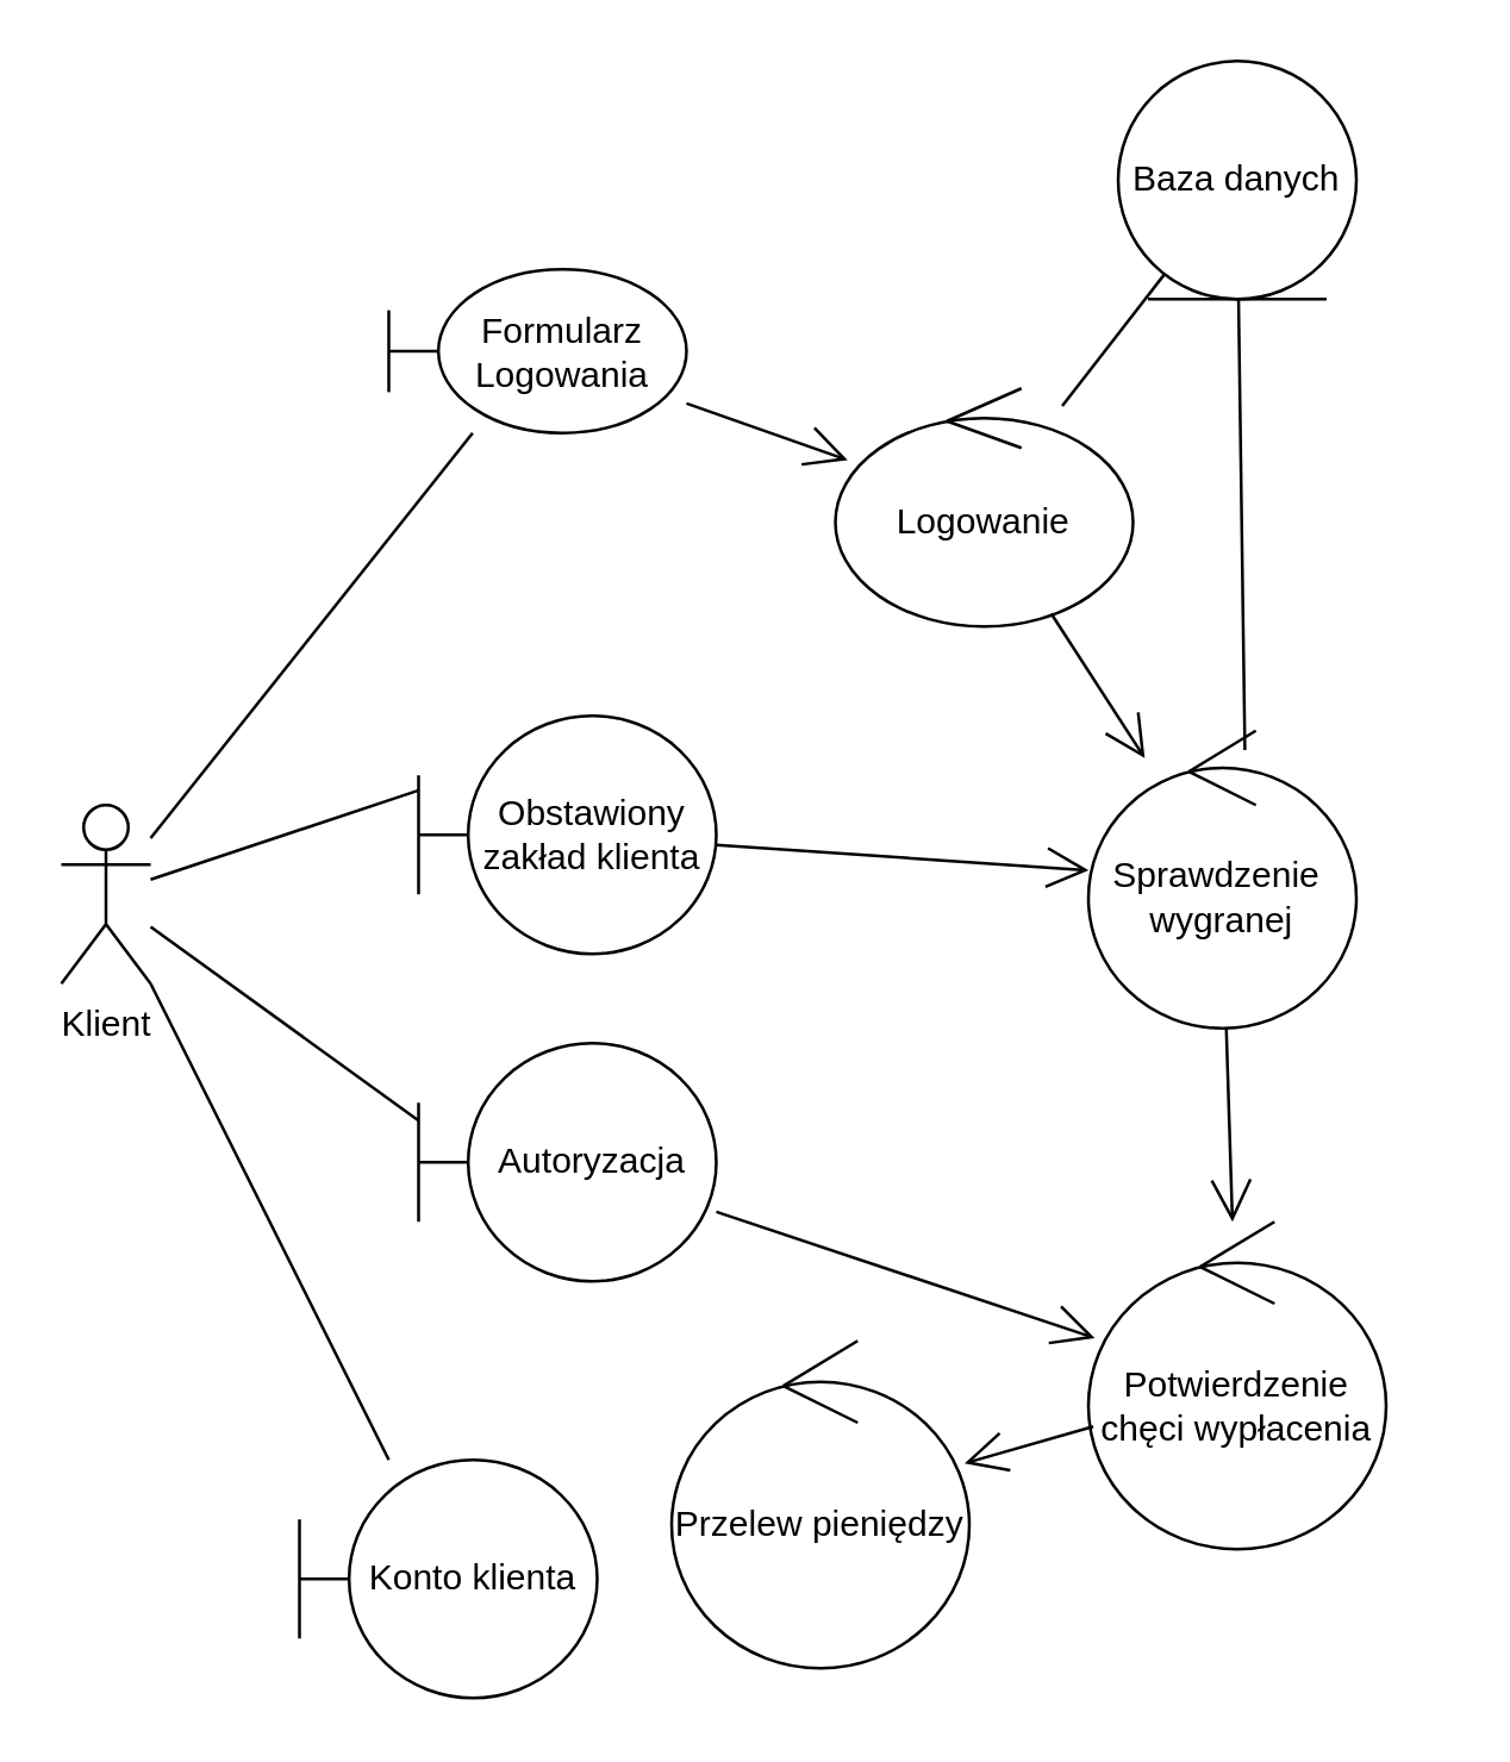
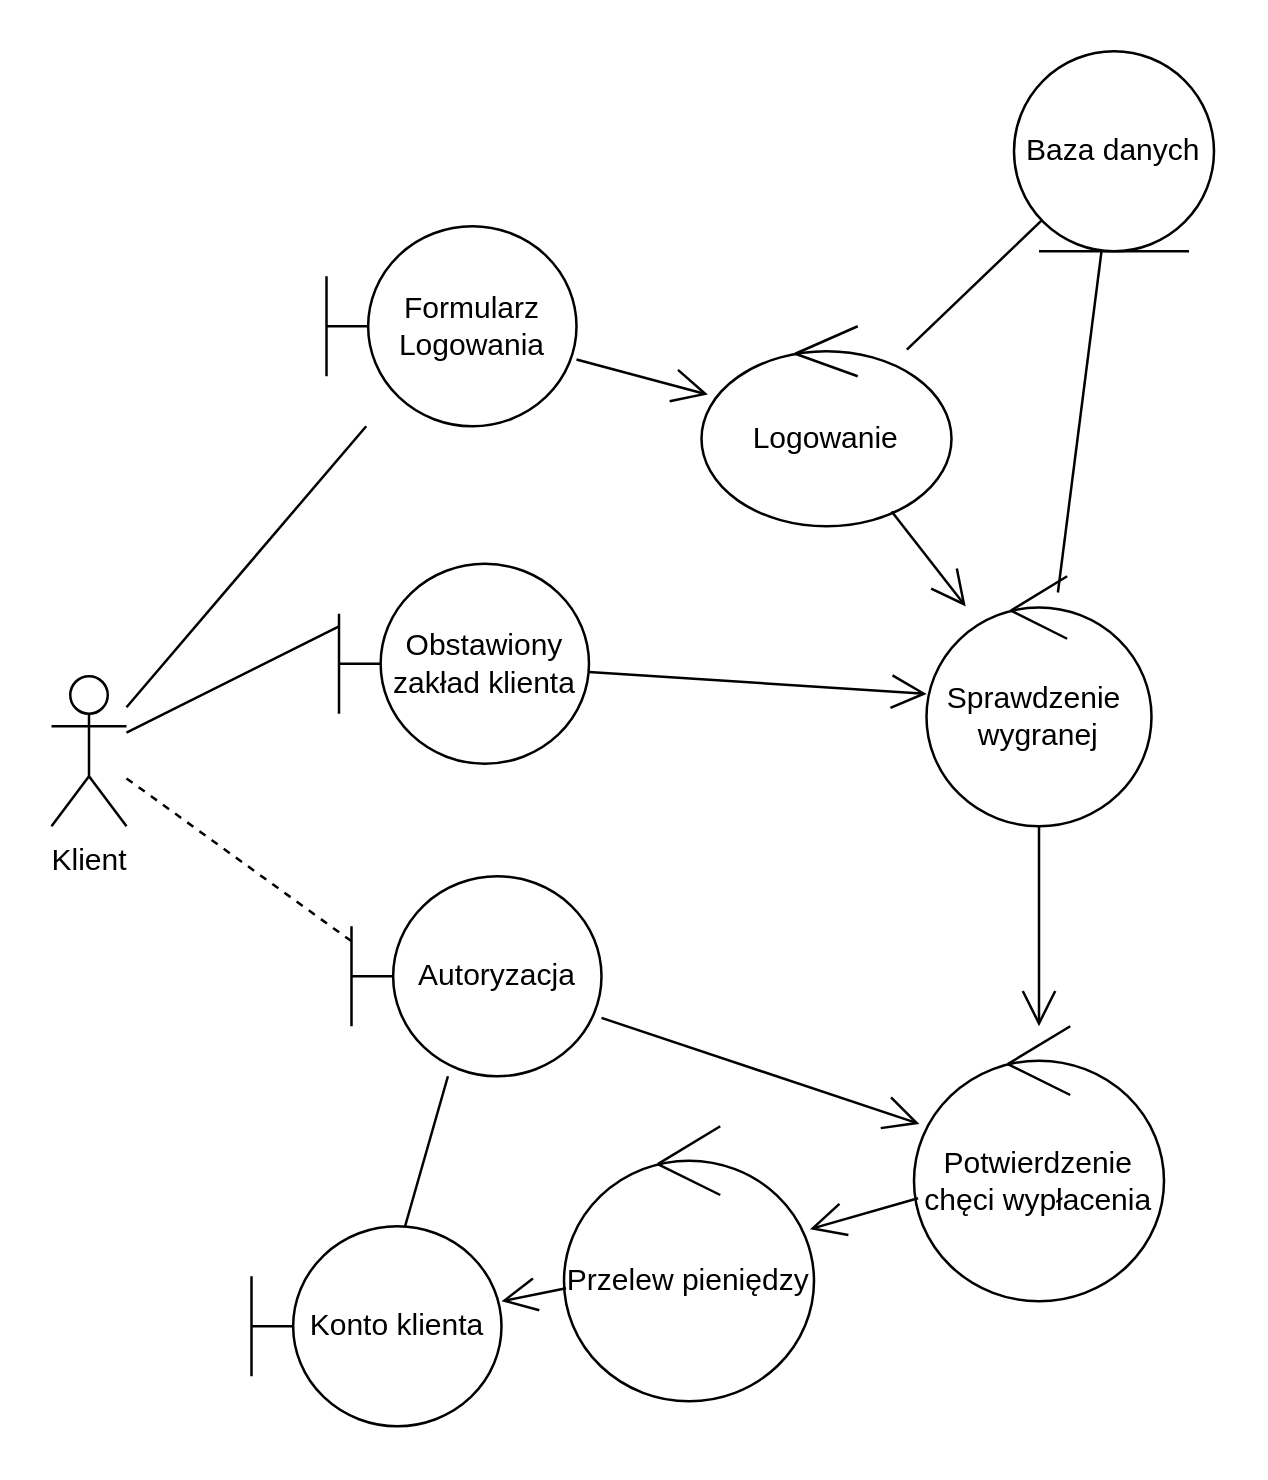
- <mxCell id="6" value="Baza danych" style="ellipse;shape=umlEntity;whiteSpace=wrap;html=1;" parent="1" vertex="1"><mxGeometry x="375" y="20" width="80" height="80" as="geometry" /></mxCell>
+ <mxCell id="6" value="Baza danych" style="ellipse;shape=umlEntity;whiteSpace=wrap;html=1;" parent="1" vertex="1"><mxGeometry x="405" y="20" width="80" height="80" as="geometry" /></mxCell>
- <mxCell id="3" value="Formularz&lt;div&gt;Logowania&lt;/div&gt;" style="shape=umlBoundary;whiteSpace=wrap;html=1;" parent="1" vertex="1"><mxGeometry x="130" y="90" width="100" height="55" as="geometry" /></mxCell>
+ <mxCell id="3" value="Formularz&lt;div&gt;Logowania&lt;/div&gt;" style="shape=umlBoundary;whiteSpace=wrap;html=1;" parent="1" vertex="1"><mxGeometry x="130" y="90" width="100" height="80" as="geometry" /></mxCell>
- <mxCell id="12" value="Obstawiony zakład klienta" style="shape=umlBoundary;whiteSpace=wrap;html=1;" vertex="1" parent="1"><mxGeometry x="140" y="240" width="100" height="80" as="geometry" /></mxCell>
+ <mxCell id="12" value="Obstawiony zakład klienta" style="shape=umlBoundary;whiteSpace=wrap;html=1;" vertex="1" parent="1"><mxGeometry x="135" y="225" width="100" height="80" as="geometry" /></mxCell>
- <mxCell id="5" value="Sprawdzenie&amp;nbsp;&lt;div&gt;wygranej&lt;/div&gt;" style="ellipse;shape=umlControl;whiteSpace=wrap;html=1;" parent="1" vertex="1"><mxGeometry x="365" y="245" width="90" height="100" as="geometry" /></mxCell>
+ <mxCell id="5" value="Sprawdzenie&amp;nbsp;&lt;div&gt;wygranej&lt;/div&gt;" style="ellipse;shape=umlControl;whiteSpace=wrap;html=1;" parent="1" vertex="1"><mxGeometry x="370" y="230" width="90" height="100" as="geometry" /></mxCell>
- <mxCell id="16" value="" style="endArrow=none;html=1;rounded=0;entryX=0;entryY=0.325;entryDx=0;entryDy=0;entryPerimeter=0;" edge="1" parent="1" source="2" target="15"><mxGeometry width="50" height="50" relative="1" as="geometry"><mxPoint x="130" y="380" as="sourcePoint" /><mxPoint x="180" y="330" as="targetPoint" /></mxGeometry></mxCell>
+ <mxCell id="16" value="" style="endArrow=none;html=1;rounded=0;entryX=0;entryY=0.325;entryDx=0;entryDy=0;entryPerimeter=0;dashed=1;" edge="1" parent="1" source="2" target="15"><mxGeometry width="50" height="50" relative="1" as="geometry"><mxPoint x="130" y="380" as="sourcePoint" /><mxPoint x="180" y="330" as="targetPoint" /></mxGeometry></mxCell>
- <mxCell id="23" value="" style="endArrow=none;html=1;rounded=0;" edge="1" parent="1" source="21" target="2"><mxGeometry width="50" height="50" relative="1" as="geometry"><mxPoint x="20" y="480" as="sourcePoint" /><mxPoint x="70" y="430" as="targetPoint" /></mxGeometry></mxCell>
+ <mxCell id="23" value="" style="endArrow=none;html=1;rounded=0;" edge="1" parent="1" source="21" target="15"><mxGeometry width="50" height="50" relative="1" as="geometry"><mxPoint x="20" y="480" as="sourcePoint" /><mxPoint x="70" y="430" as="targetPoint" /></mxGeometry></mxCell>
+ <mxCell id="22" value="" style="endArrow=open;endFill=1;endSize=12;html=1;rounded=0;" edge="1" parent="1" source="8" target="21"><mxGeometry width="160" relative="1" as="geometry"><mxPoint x="210" y="490" as="sourcePoint" /><mxPoint x="370" y="490" as="targetPoint" /></mxGeometry></mxCell>
